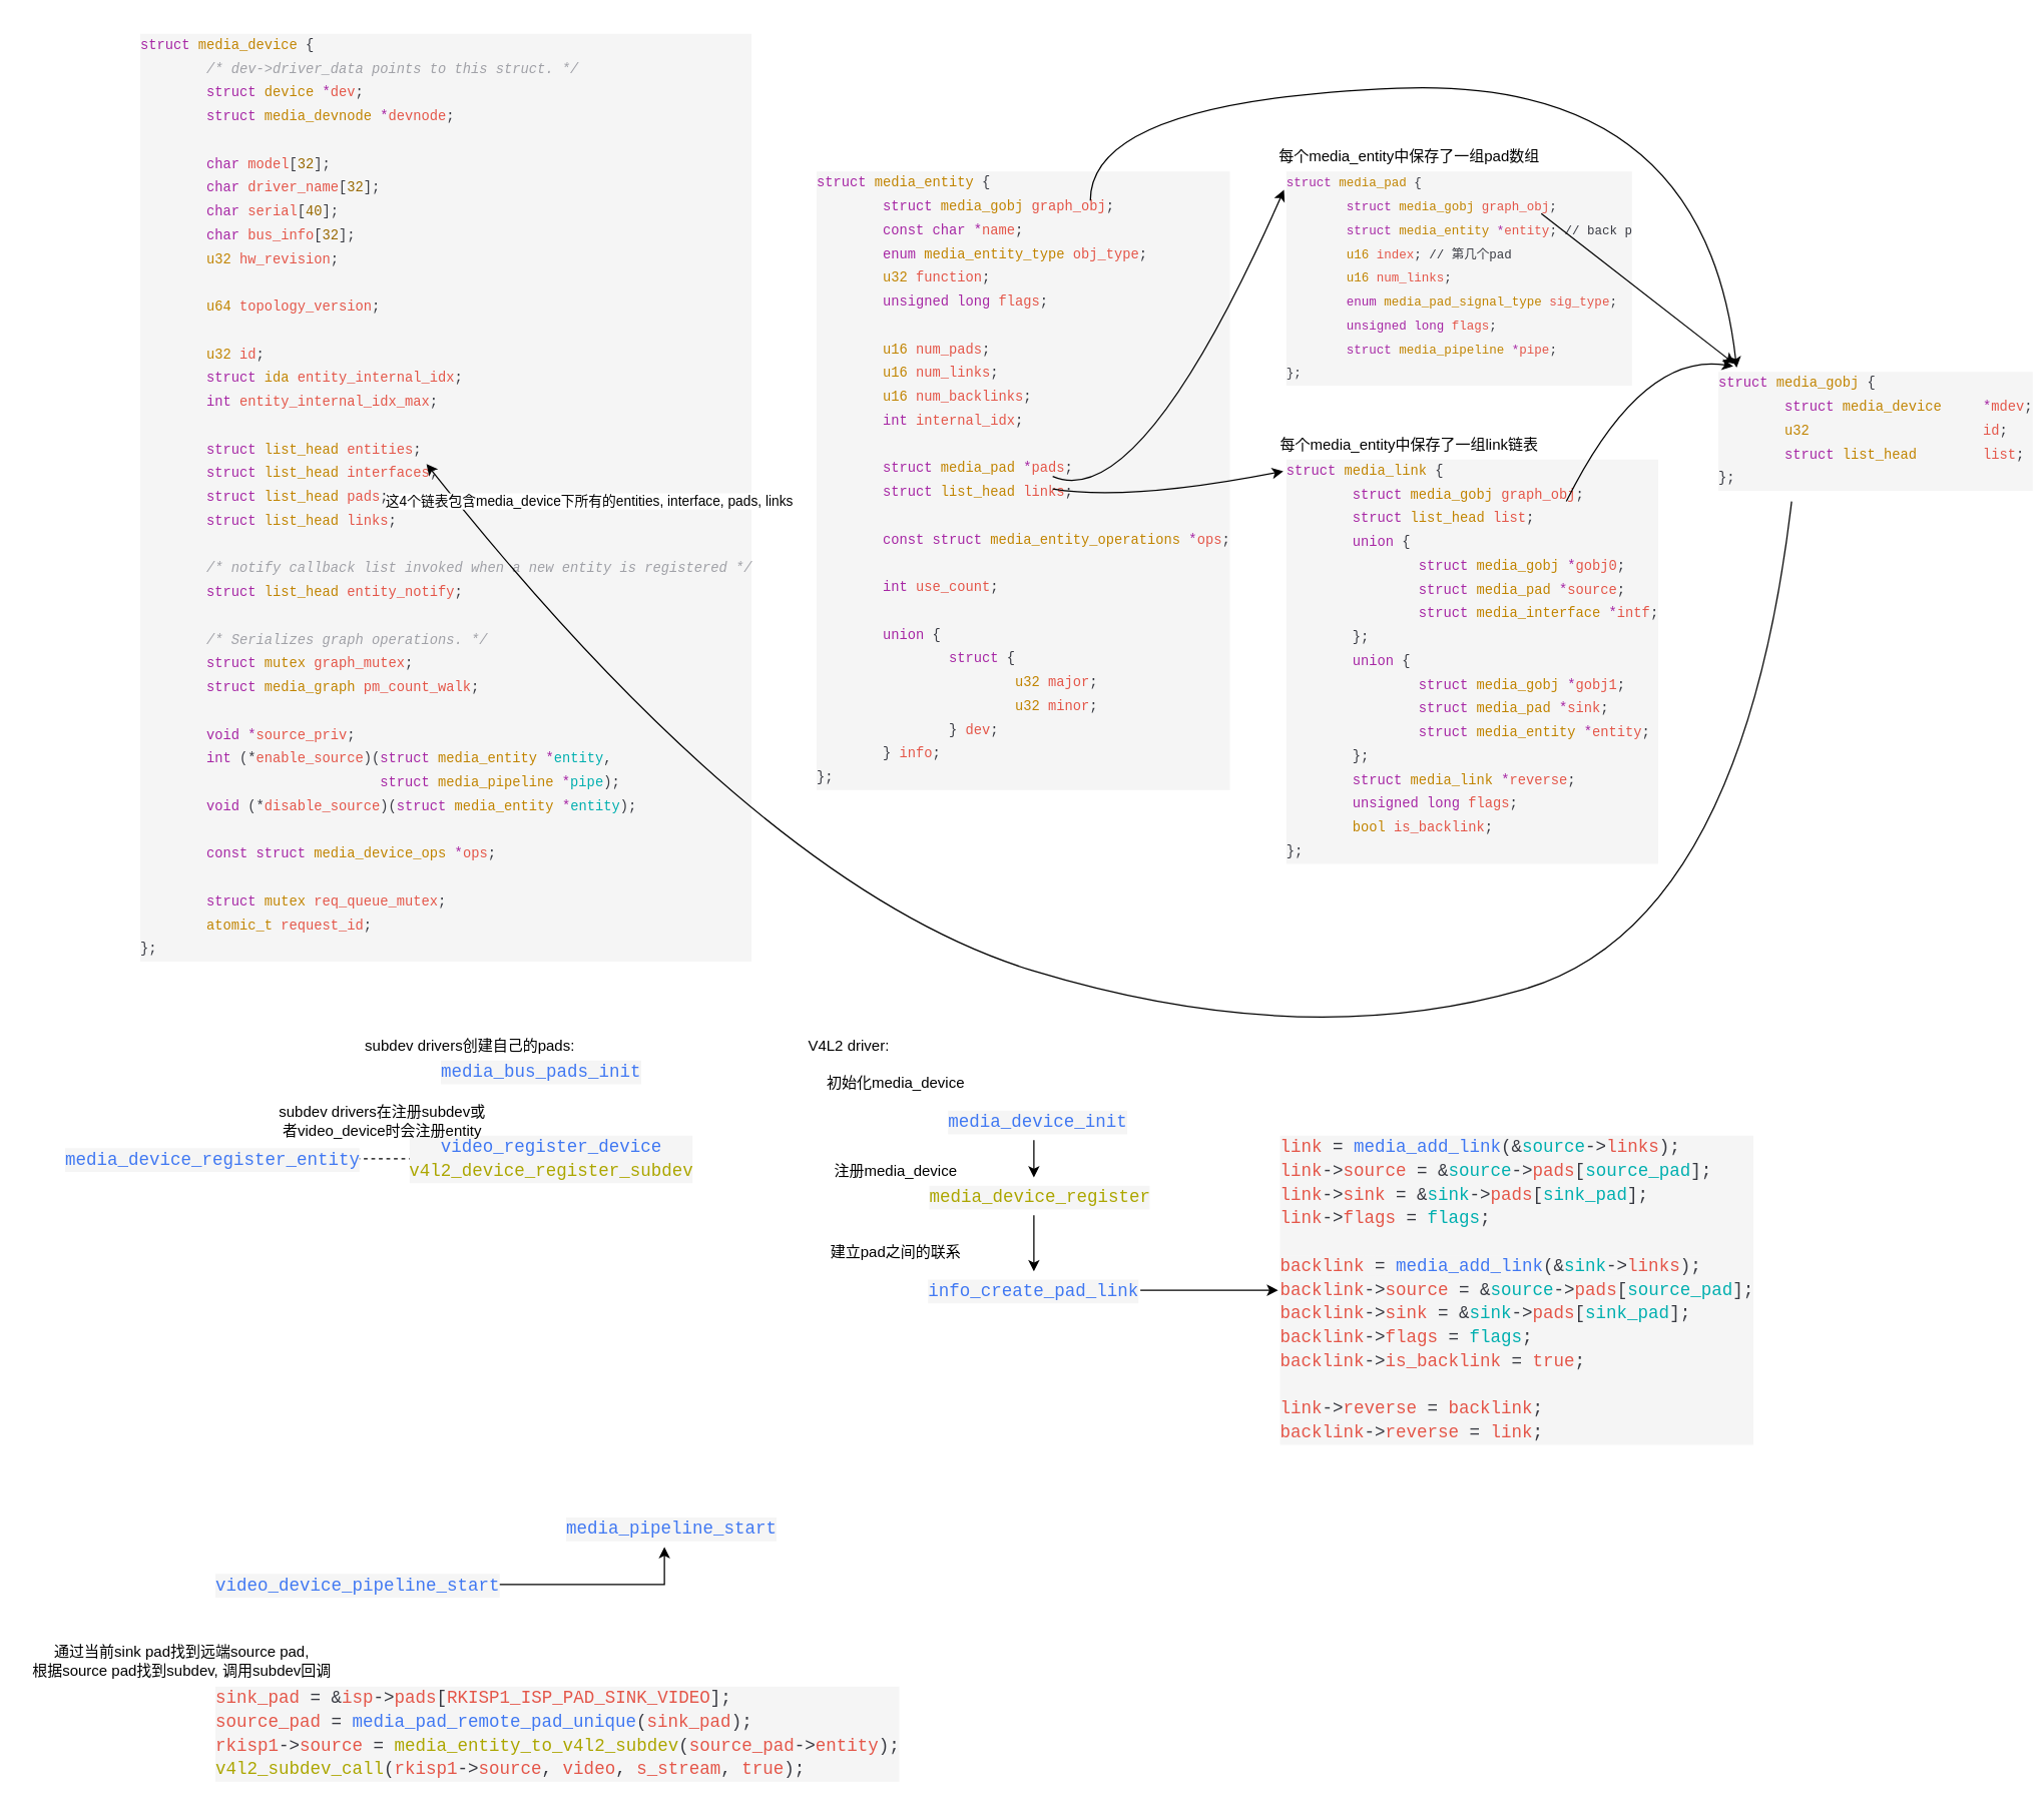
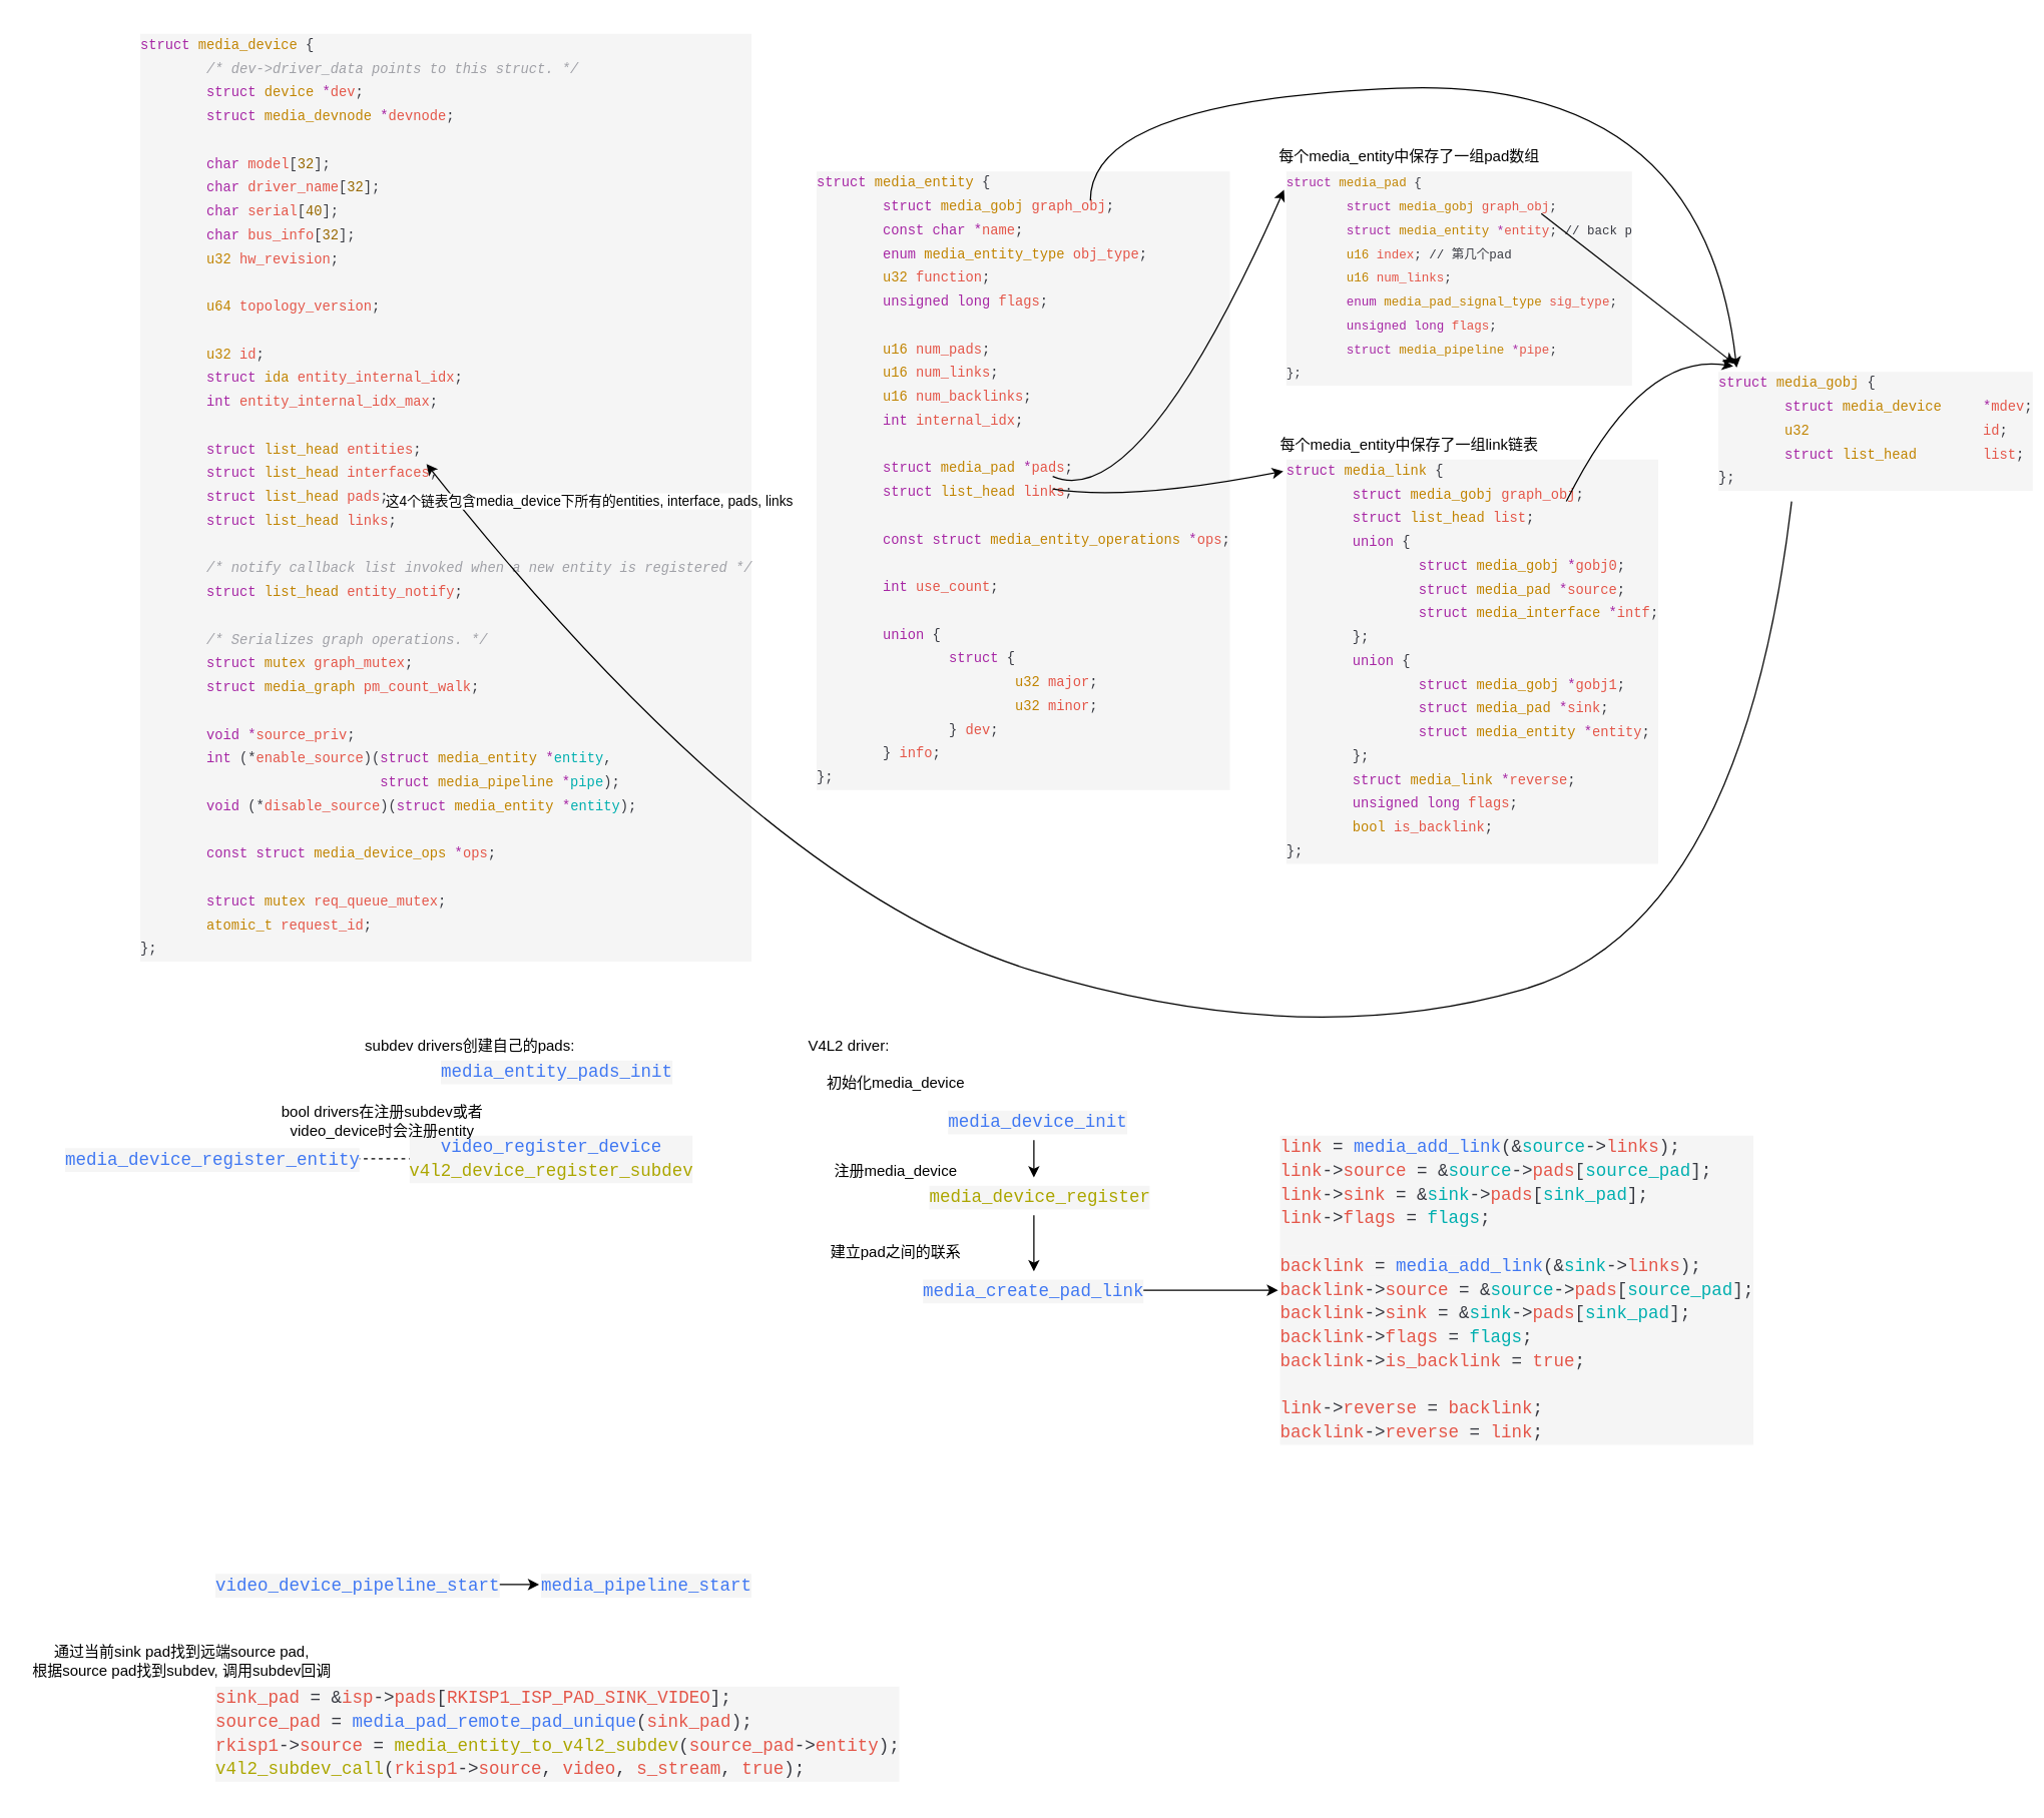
- <mxCell id="16" value="&lt;div style=&quot;color: #383a42;background-color: #f5f5f5;font-family: Consolas, 'Courier New', monospace;font-weight: normal;font-size: 14px;line-height: 19px;white-space: pre;&quot;&gt;&lt;div&gt;&lt;span style=&quot;color: #4078f2;&quot;&gt;media_bus_pads_init&lt;/span&gt;&lt;/div&gt;&lt;/div&gt;" style="text;whiteSpace=wrap;html=1;" vertex="1" parent="1"><mxGeometry x="350" y="840" width="180" height="30" as="geometry" /></mxCell>
+ <mxCell id="16" value="&lt;div style=&quot;color: #383a42;background-color: #f5f5f5;font-family: Consolas, 'Courier New', monospace;font-weight: normal;font-size: 14px;line-height: 19px;white-space: pre;&quot;&gt;&lt;div&gt;&lt;span style=&quot;color: #4078f2;&quot;&gt;media_entity_pads_init&lt;/span&gt;&lt;/div&gt;&lt;/div&gt;" style="text;whiteSpace=wrap;html=1;" vertex="1" parent="1"><mxGeometry x="350" y="840" width="180" height="30" as="geometry" /></mxCell>
- <mxCell id="28" value="subdev drivers在注册subdev或者video_device时会注册entity" style="text;html=1;align=center;verticalAlign=middle;whiteSpace=wrap;rounded=0;" vertex="1" parent="1"><mxGeometry x="220" y="880" width="170" height="30" as="geometry" /></mxCell>
+ <mxCell id="28" value="bool drivers在注册subdev或者video_device时会注册entity" style="text;html=1;align=center;verticalAlign=middle;whiteSpace=wrap;rounded=0;" vertex="1" parent="1"><mxGeometry x="220" y="880" width="170" height="30" as="geometry" /></mxCell>
- <mxCell id="7" value="&lt;div style=&quot;color: rgb(56, 58, 66); background-color: rgb(245, 245, 245); font-family: Consolas, &amp;quot;Courier New&amp;quot;, monospace; font-weight: normal; font-size: 14px; line-height: 19px; white-space: pre;&quot;&gt;&lt;div style=&quot;line-height: 19px;&quot;&gt;&lt;span style=&quot;color: rgb(64, 120, 242);&quot;&gt;info_create_pad_link&lt;/span&gt;&lt;br&gt;&lt;/div&gt;&lt;/div&gt;" style="text;whiteSpace=wrap;html=1;align=center;" vertex="1" parent="1"><mxGeometry x="740" y="1015" width="170" height="30" as="geometry" /></mxCell>
+ <mxCell id="7" value="&lt;div style=&quot;color: rgb(56, 58, 66); background-color: rgb(245, 245, 245); font-family: Consolas, &amp;quot;Courier New&amp;quot;, monospace; font-weight: normal; font-size: 14px; line-height: 19px; white-space: pre;&quot;&gt;&lt;div style=&quot;line-height: 19px;&quot;&gt;&lt;span style=&quot;color: rgb(64, 120, 242);&quot;&gt;media_create_pad_link&lt;/span&gt;&lt;br&gt;&lt;/div&gt;&lt;/div&gt;" style="text;whiteSpace=wrap;html=1;align=center;" vertex="1" parent="1"><mxGeometry x="740" y="1015" width="170" height="30" as="geometry" /></mxCell>
- <mxCell id="35" value="&lt;div style=&quot;color: #383a42;background-color: #f5f5f5;font-family: Consolas, 'Courier New', monospace;font-weight: normal;font-size: 14px;line-height: 19px;white-space: pre;&quot;&gt;&lt;div&gt;&lt;span style=&quot;color: #4078f2;&quot;&gt;media_pipeline_start&lt;/span&gt;&lt;/div&gt;&lt;/div&gt;" style="text;whiteSpace=wrap;html=1;" vertex="1" parent="1"><mxGeometry x="450" y="1205" width="160" height="30" as="geometry" /></mxCell>
+ <mxCell id="35" value="&lt;div style=&quot;color: #383a42;background-color: #f5f5f5;font-family: Consolas, 'Courier New', monospace;font-weight: normal;font-size: 14px;line-height: 19px;white-space: pre;&quot;&gt;&lt;div&gt;&lt;span style=&quot;color: #4078f2;&quot;&gt;media_pipeline_start&lt;/span&gt;&lt;/div&gt;&lt;/div&gt;" style="text;whiteSpace=wrap;html=1;" vertex="1" parent="1"><mxGeometry x="430" y="1250" width="160" height="30" as="geometry" /></mxCell>
